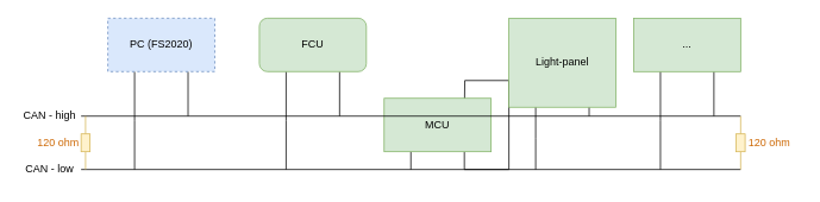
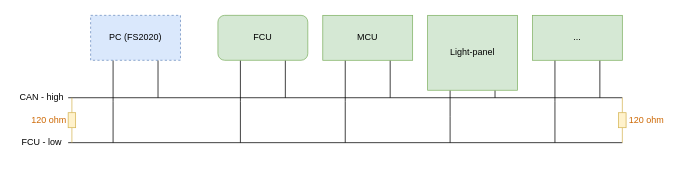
- <mxCell id="7" value="MCU" style="rounded=0;whiteSpace=wrap;html=1;fillColor=#d5e8d4;strokeColor=#82b366;" parent="1" vertex="1"><mxGeometry x="430" y="110" width="120" height="60" as="geometry" /></mxCell>
+ <mxCell id="7" value="MCU" style="rounded=0;whiteSpace=wrap;html=1;fillColor=#d5e8d4;strokeColor=#82b366;" parent="1" vertex="1"><mxGeometry x="430" y="20" width="120" height="60" as="geometry" /></mxCell>
- <mxCell id="20" value="CAN - low" style="text;html=1;strokeColor=none;fillColor=none;align=center;verticalAlign=middle;whiteSpace=wrap;rounded=0;" parent="1" vertex="1"><mxGeometry x="20" y="175" width="70" height="30" as="geometry" /></mxCell>
+ <mxCell id="20" value="FCU - low" style="text;html=1;strokeColor=none;fillColor=none;align=center;verticalAlign=middle;whiteSpace=wrap;rounded=0;" parent="1" vertex="1"><mxGeometry x="20" y="175" width="70" height="30" as="geometry" /></mxCell>
